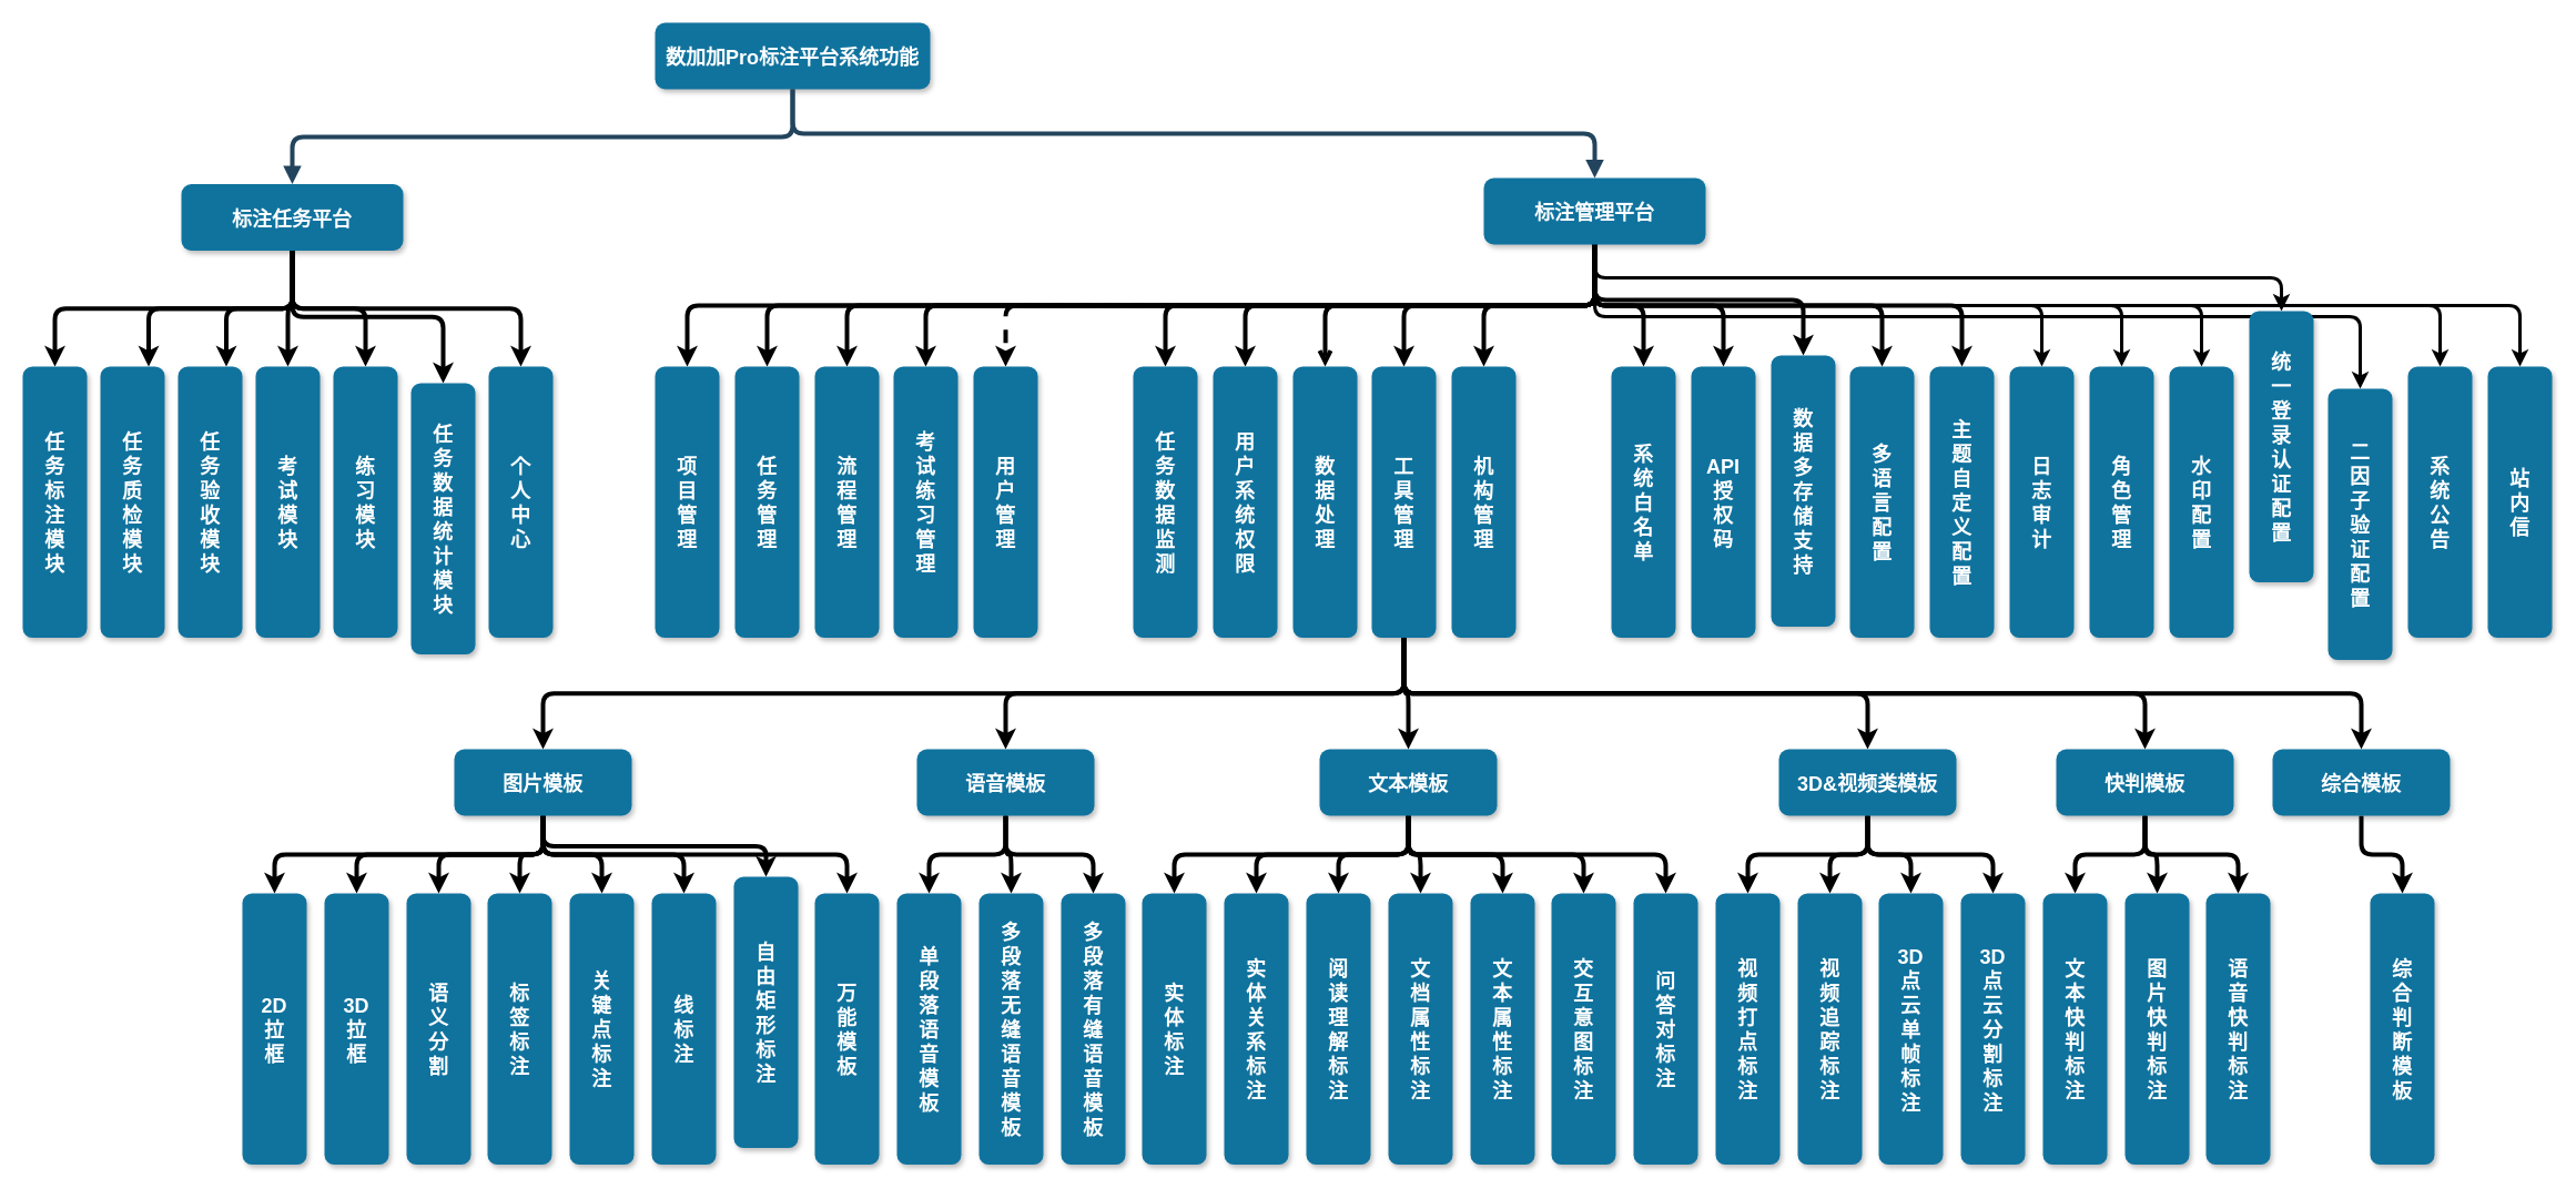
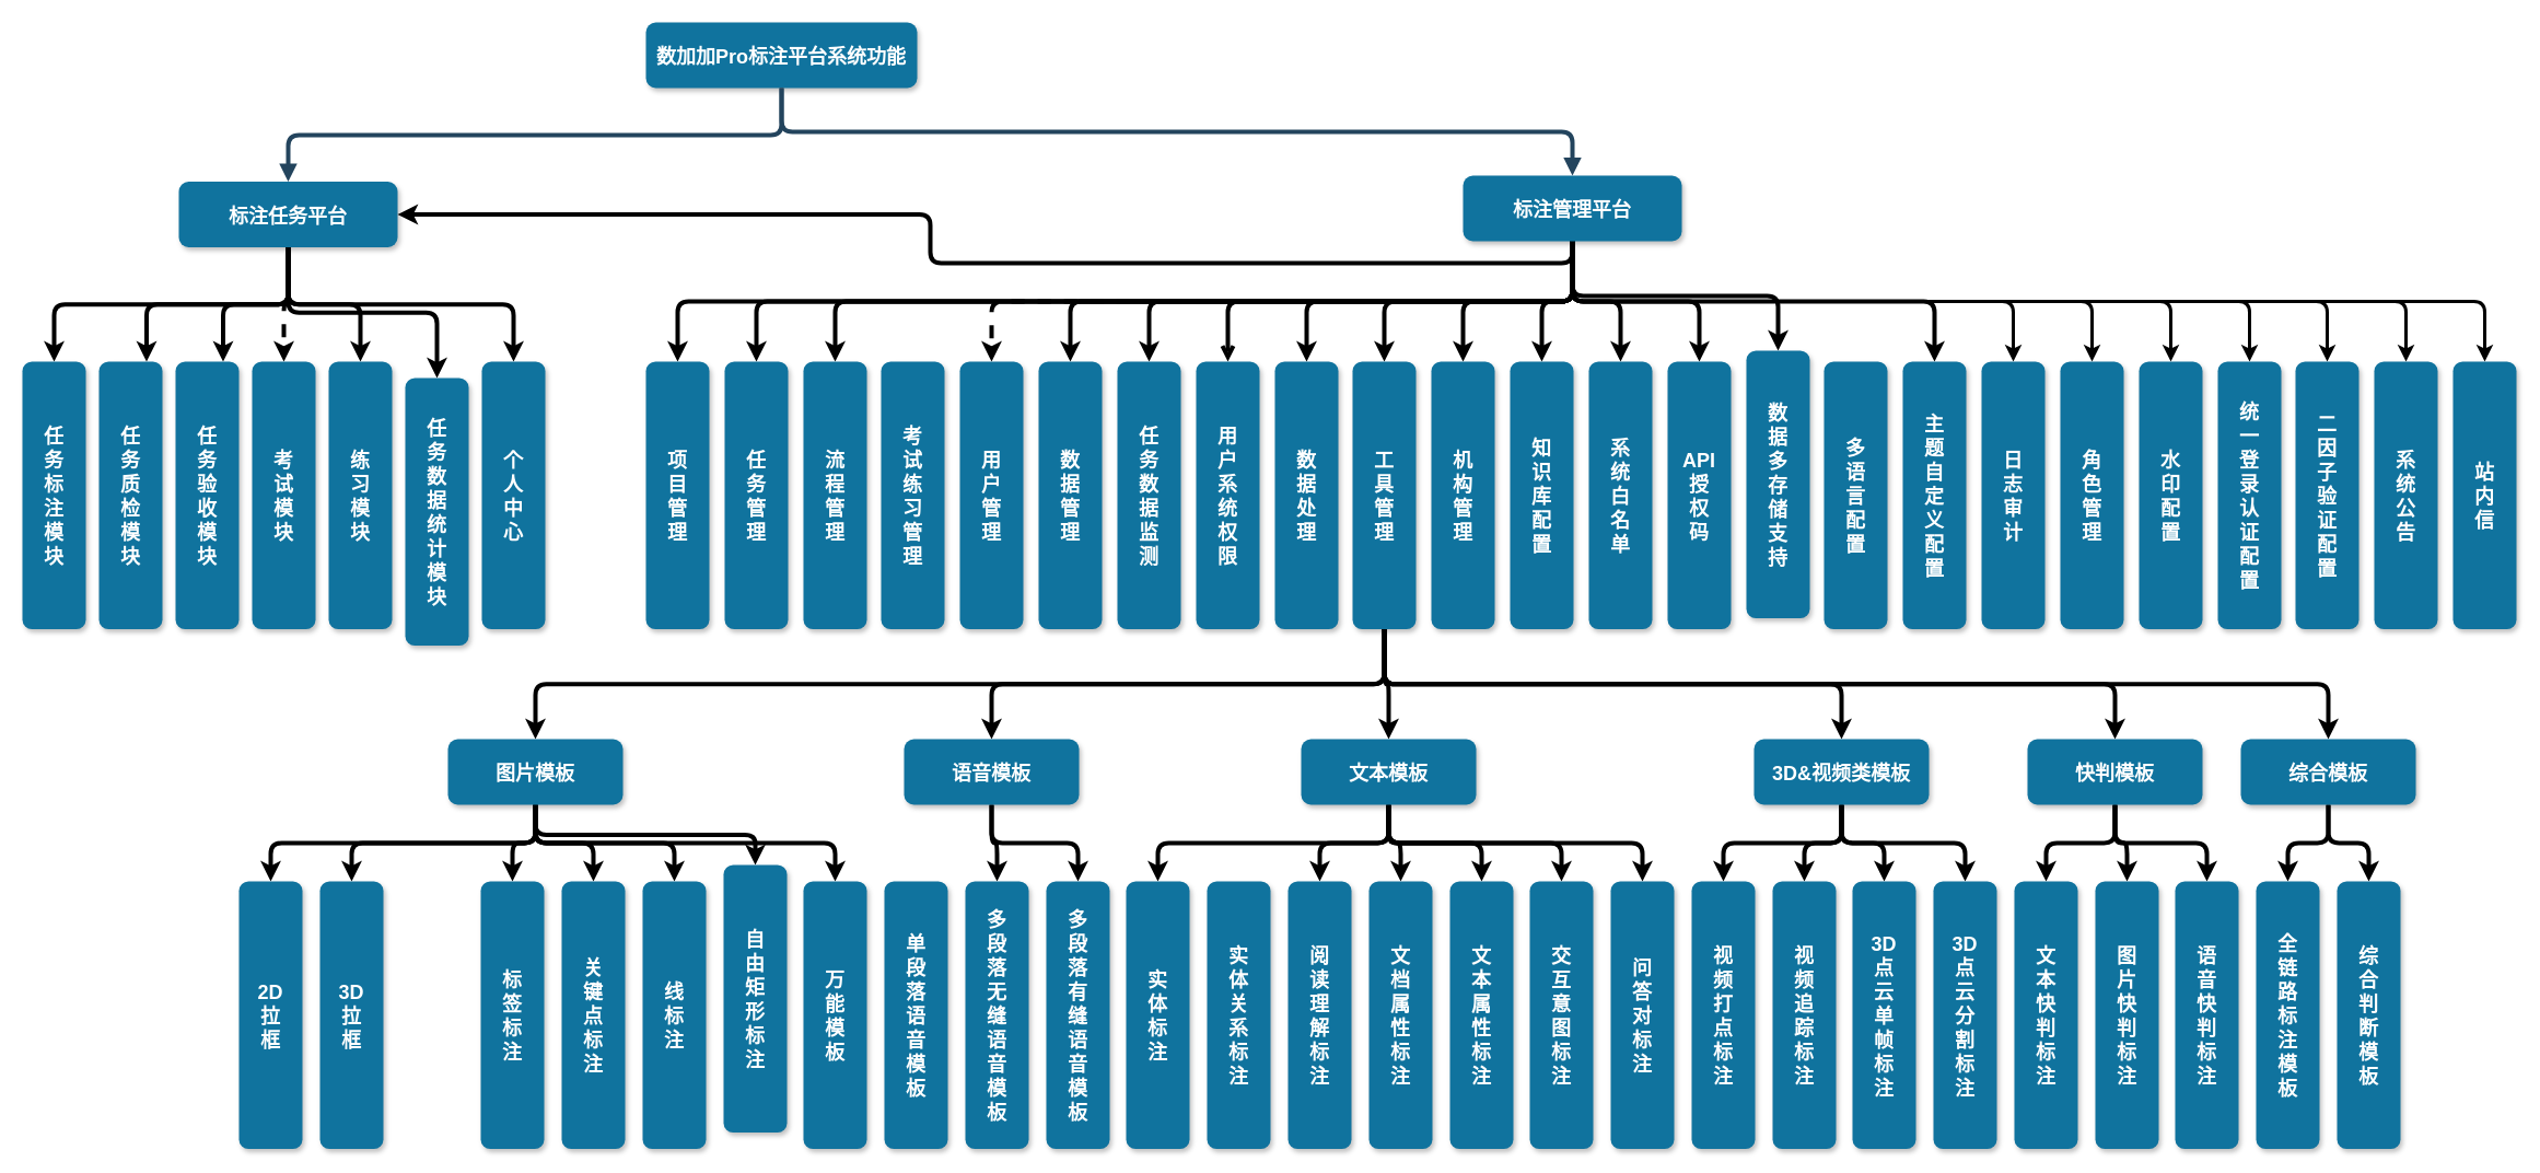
- <mxCell id="6" style="edgeStyle=orthogonalEdgeStyle;rounded=1;orthogonalLoop=1;jettySize=auto;html=1;exitX=0.5;exitY=1;exitDx=0;exitDy=0;entryX=0.5;entryY=0;entryDx=0;entryDy=0;strokeWidth=4;fontSize=18;" edge="1" parent="1" source="10" target="41"><mxGeometry relative="1" as="geometry" /></mxCell>
+ <mxCell id="6" style="edgeStyle=orthogonalEdgeStyle;rounded=1;orthogonalLoop=1;jettySize=auto;html=1;exitX=0.5;exitY=1;exitDx=0;exitDy=0;entryX=0.5;entryY=0;entryDx=0;entryDy=0;strokeWidth=4;fontSize=18;dashed=1;" edge="1" parent="1" source="10" target="41"><mxGeometry relative="1" as="geometry" /></mxCell>
- <mxCell id="14" style="edgeStyle=orthogonalEdgeStyle;rounded=1;orthogonalLoop=1;jettySize=auto;html=1;exitX=0.5;exitY=1;exitDx=0;exitDy=0;entryX=0.5;entryY=0;entryDx=0;entryDy=0;strokeWidth=4;fontSize=18;" edge="1" parent="1" source="35" target="54"><mxGeometry relative="1" as="geometry" /></mxCell>
+ <mxCell id="14" style="edgeStyle=orthogonalEdgeStyle;rounded=1;orthogonalLoop=1;jettySize=auto;html=1;exitX=0.5;exitY=1;exitDx=0;exitDy=0;strokeWidth=4;fontSize=18;" edge="1" parent="1" source="35" target="10"><mxGeometry relative="1" as="geometry" /></mxCell>
+ <mxCell id="16" style="edgeStyle=orthogonalEdgeStyle;rounded=1;orthogonalLoop=1;jettySize=auto;html=1;exitX=0.5;exitY=1;exitDx=0;exitDy=0;entryX=0.5;entryY=0;entryDx=0;entryDy=0;strokeWidth=4;fontSize=18;" edge="1" parent="1" source="35" target="56"><mxGeometry relative="1" as="geometry" /></mxCell>
+ <mxCell id="22" style="edgeStyle=orthogonalEdgeStyle;rounded=1;orthogonalLoop=1;jettySize=auto;html=1;exitX=0.5;exitY=1;exitDx=0;exitDy=0;entryX=0.5;entryY=0;entryDx=0;entryDy=0;strokeWidth=4;fontSize=18;" edge="1" parent="1" source="35" target="62"><mxGeometry relative="1" as="geometry" /></mxCell>
- <mxCell id="26" style="edgeStyle=orthogonalEdgeStyle;rounded=1;orthogonalLoop=1;jettySize=auto;html=1;exitX=0.5;exitY=1;exitDx=0;exitDy=0;entryX=0.5;entryY=0;entryDx=0;entryDy=0;strokeWidth=4;fontSize=18;" edge="1" parent="1" source="35" target="66"><mxGeometry relative="1" as="geometry" /></mxCell>
- <mxCell id="18" style="edgeStyle=orthogonalEdgeStyle;rounded=1;orthogonalLoop=1;jettySize=auto;html=1;exitX=0.5;exitY=1;exitDx=0;exitDy=0;entryX=0.5;entryY=0;entryDx=0;entryDy=0;strokeWidth=4;fontSize=18;" edge="1" parent="1" source="35" target="58"><mxGeometry relative="1" as="geometry" /></mxCell>
+ <mxCell id="18" style="edgeStyle=orthogonalEdgeStyle;rounded=1;orthogonalLoop=1;jettySize=auto;html=1;exitX=0.5;exitY=1;exitDx=0;exitDy=0;entryX=0.5;entryY=0;entryDx=0;entryDy=0;strokeWidth=4;fontSize=18;endArrow=open;" edge="1" parent="1" source="35" target="58"><mxGeometry relative="1" as="geometry" /></mxCell>
- <mxCell id="19" style="edgeStyle=orthogonalEdgeStyle;rounded=1;orthogonalLoop=1;jettySize=auto;html=1;exitX=0.5;exitY=1;exitDx=0;exitDy=0;entryX=0.5;entryY=0;entryDx=0;entryDy=0;strokeWidth=4;fontSize=18;endArrow=open;" edge="1" parent="1" source="35" target="59"><mxGeometry relative="1" as="geometry" /></mxCell>
+ <mxCell id="19" style="edgeStyle=orthogonalEdgeStyle;rounded=1;orthogonalLoop=1;jettySize=auto;html=1;exitX=0.5;exitY=1;exitDx=0;exitDy=0;entryX=0.5;entryY=0;entryDx=0;entryDy=0;strokeWidth=4;fontSize=18;" edge="1" parent="1" source="35" target="59"><mxGeometry relative="1" as="geometry" /></mxCell>
- <mxCell id="126" value="统&#10;一&#10;登&#10;录&#10;认&#10;证&#10;配&#10;置" style="rounded=1;fillColor=#10739E;strokeColor=none;shadow=1;gradientColor=none;fontStyle=1;fontColor=#FFFFFF;fontSize=18;" vertex="1" parent="1"><mxGeometry x="2027" y="280" width="58" height="244.5" as="geometry" /></mxCell>
+ <mxCell id="126" value="统&#10;一&#10;登&#10;录&#10;认&#10;证&#10;配&#10;置" style="rounded=1;fillColor=#10739E;strokeColor=none;shadow=1;gradientColor=none;fontStyle=1;fontColor=#FFFFFF;fontSize=18;" vertex="1" parent="1"><mxGeometry x="2027" y="330" width="58" height="244.5" as="geometry" /></mxCell>
+ <mxCell id="56" value="数&#10;据&#10;管&#10;理" style="rounded=1;fillColor=#10739E;strokeColor=none;shadow=1;gradientColor=none;fontStyle=1;fontColor=#FFFFFF;fontSize=18;" vertex="1" parent="1"><mxGeometry x="949" y="330" width="58" height="244.5" as="geometry" /></mxCell>
+ <mxCell id="62" value="知&#10;识&#10;库&#10;配&#10;置" style="rounded=1;fillColor=#10739E;strokeColor=none;shadow=1;gradientColor=none;fontStyle=1;fontColor=#FFFFFF;fontSize=18;" vertex="1" parent="1"><mxGeometry x="1380" y="330" width="58" height="244.5" as="geometry" /></mxCell>
- <mxCell id="127" value="二&#10;因&#10;子&#10;验&#10;证&#10;配&#10;置" style="rounded=1;fillColor=#10739E;strokeColor=none;shadow=1;gradientColor=none;fontStyle=1;fontColor=#FFFFFF;fontSize=18;" vertex="1" parent="1"><mxGeometry x="2098" y="350" width="58" height="244.5" as="geometry" /></mxCell>
+ <mxCell id="127" value="二&#10;因&#10;子&#10;验&#10;证&#10;配&#10;置" style="rounded=1;fillColor=#10739E;strokeColor=none;shadow=1;gradientColor=none;fontStyle=1;fontColor=#FFFFFF;fontSize=18;" vertex="1" parent="1"><mxGeometry x="2098" y="330" width="58" height="244.5" as="geometry" /></mxCell>
- <mxCell id="76" style="edgeStyle=orthogonalEdgeStyle;rounded=1;orthogonalLoop=1;jettySize=auto;html=1;exitX=0.5;exitY=1;exitDx=0;exitDy=0;entryX=0.5;entryY=0;entryDx=0;entryDy=0;strokeWidth=4;fontSize=18;" edge="1" parent="1" source="79" target="100"><mxGeometry relative="1" as="geometry" /></mxCell>
+ <mxCell id="130" style="edgeStyle=orthogonalEdgeStyle;rounded=1;orthogonalLoop=1;jettySize=auto;html=1;exitX=0.5;exitY=1;exitDx=0;exitDy=0;entryX=0.5;entryY=0;entryDx=0;entryDy=0;strokeWidth=4;" edge="1" parent="1" source="132" target="133"><mxGeometry relative="1" as="geometry" /></mxCell>
- <mxCell id="69" style="edgeStyle=orthogonalEdgeStyle;rounded=1;orthogonalLoop=1;jettySize=auto;html=1;exitX=0.5;exitY=1;exitDx=0;exitDy=0;entryX=0.5;entryY=0;entryDx=0;entryDy=0;strokeWidth=4;fontSize=18;" edge="1" parent="1" source="75" target="94"><mxGeometry relative="1" as="geometry" /></mxCell>
- <mxCell id="81" style="edgeStyle=orthogonalEdgeStyle;rounded=1;orthogonalLoop=1;jettySize=auto;html=1;exitX=0.5;exitY=1;exitDx=0;exitDy=0;entryX=0.5;entryY=0;entryDx=0;entryDy=0;strokeWidth=4;fontSize=18;" edge="1" parent="1" source="87" target="104"><mxGeometry relative="1" as="geometry" /></mxCell>
- <mxCell id="94" value="语&#10;义&#10;分&#10;割" style="rounded=1;fillColor=#10739E;strokeColor=none;shadow=1;gradientColor=none;fontStyle=1;fontColor=#FFFFFF;fontSize=18;" vertex="1" parent="1"><mxGeometry x="366" y="805" width="58" height="244.5" as="geometry" /></mxCell>
+ <mxCell id="133" value="全&#10;链&#10;路&#10;标&#10;注&#10;模&#10;板" style="rounded=1;fillColor=#10739E;strokeColor=none;shadow=1;gradientColor=none;fontStyle=1;fontColor=#FFFFFF;fontSize=18;" vertex="1" parent="1"><mxGeometry x="2062" y="805" width="58" height="244.5" as="geometry" /></mxCell>
